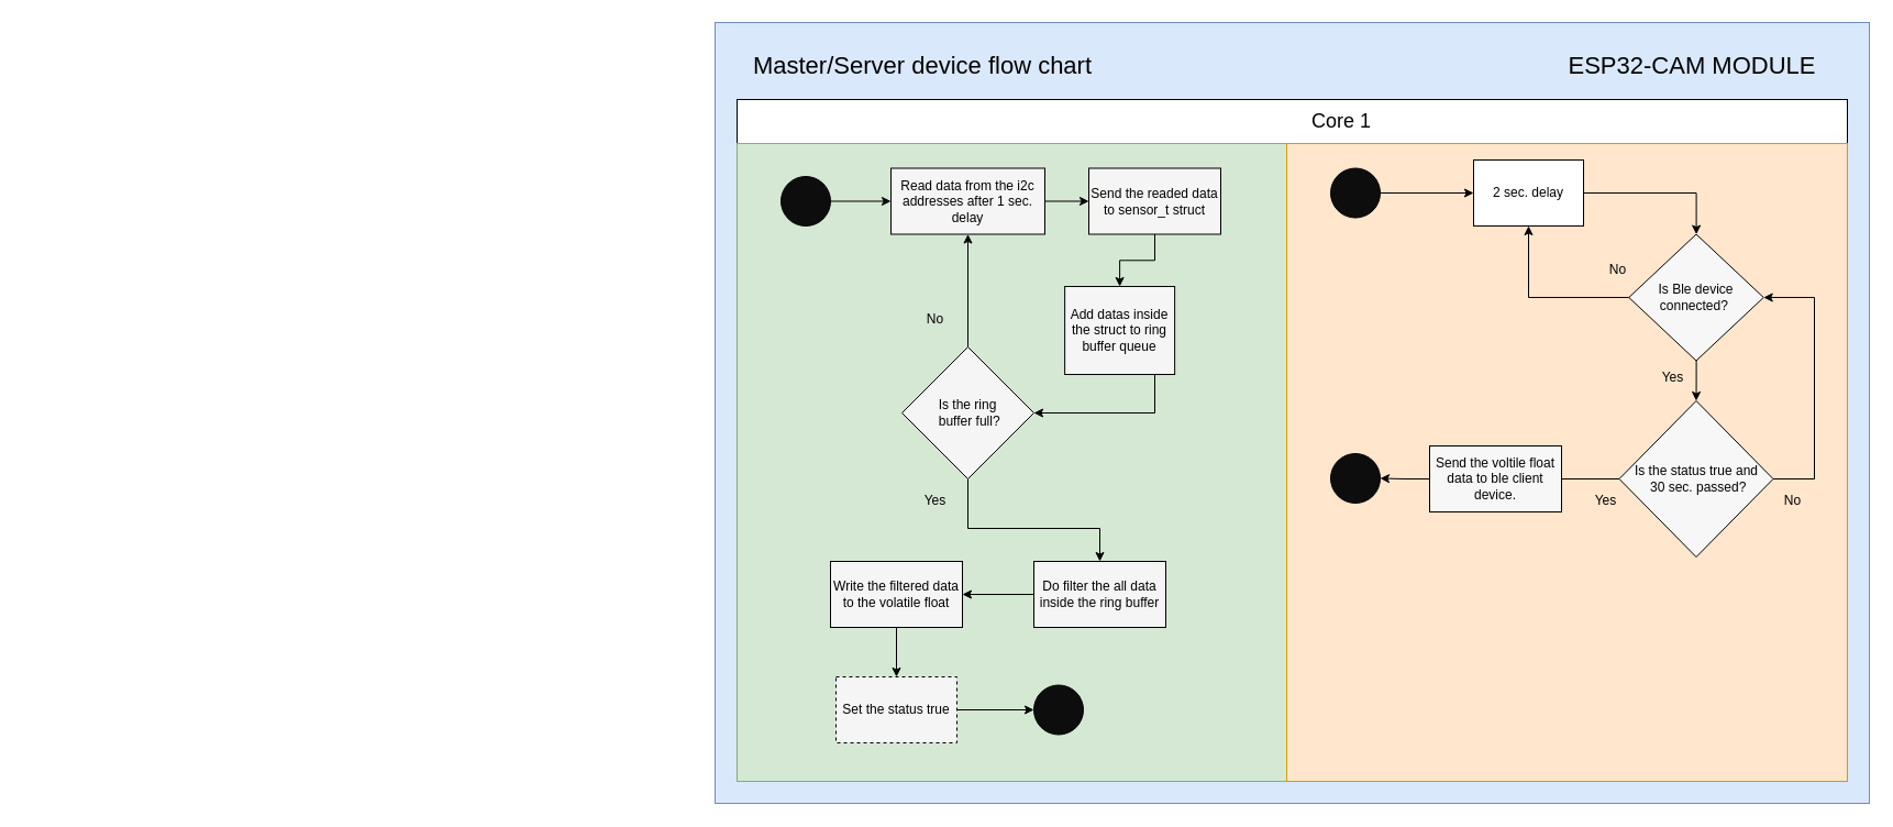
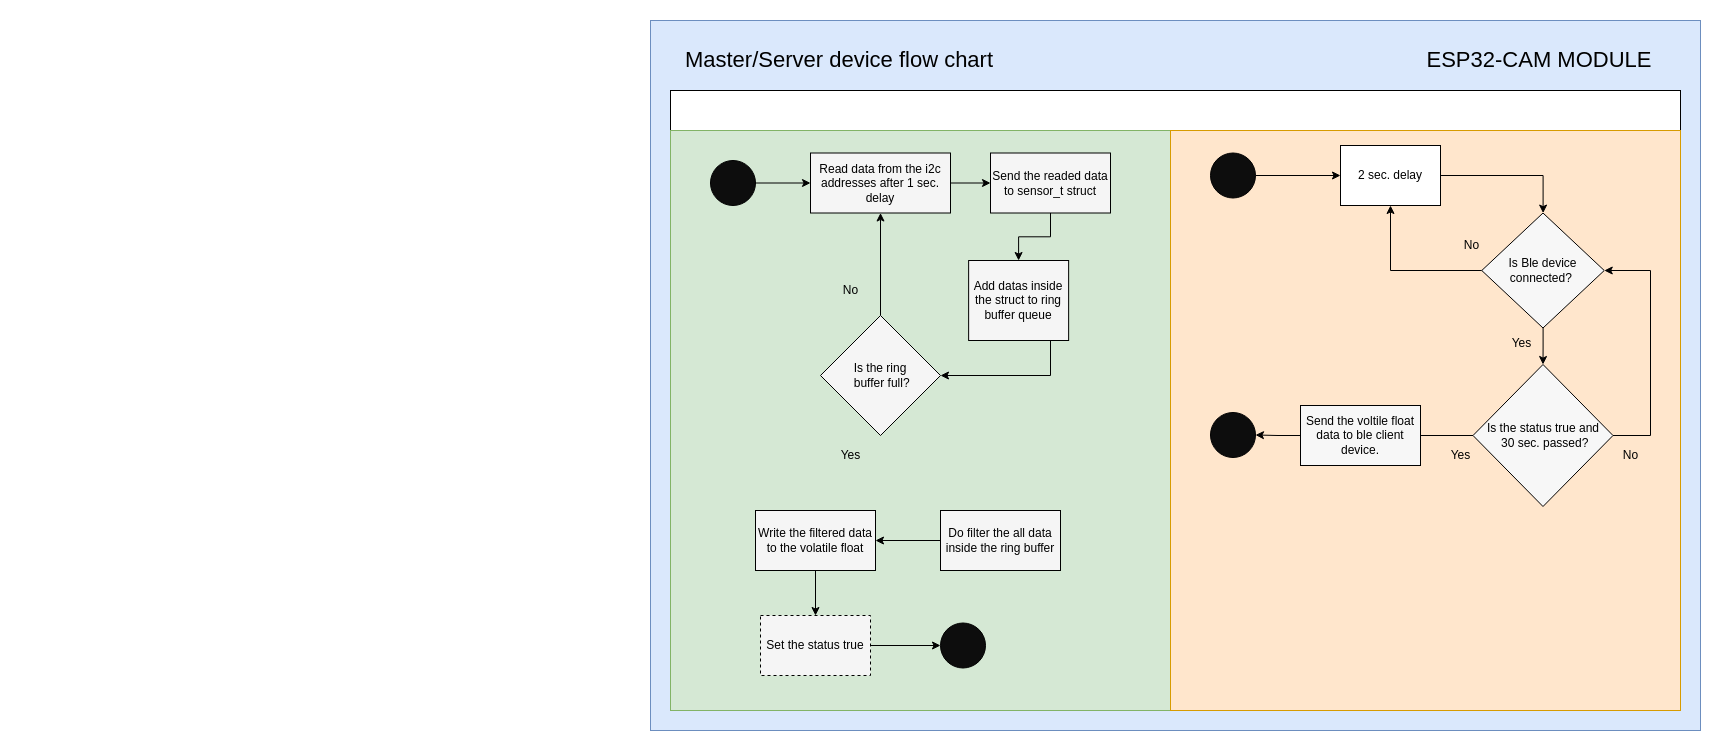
- <mxCell id="8" value="&lt;font style=&quot;font-size: 18px;&quot;&gt;Core 1&lt;/font&gt;" style="text;html=1;strokeColor=none;fillColor=none;align=center;verticalAlign=middle;whiteSpace=wrap;rounded=0;" parent="1" vertex="1"><mxGeometry x="1170" y="90" width="100" height="40" as="geometry" /></mxCell>
- <mxCell id="19" value="" style="edgeStyle=orthogonalEdgeStyle;rounded=0;orthogonalLoop=1;jettySize=auto;html=1;" parent="1" source="20" target="23" edge="1"><mxGeometry relative="1" as="geometry"><Array as="points"><mxPoint x="880" y="480" /><mxPoint x="1000" y="480" /></Array></mxGeometry></mxCell>
